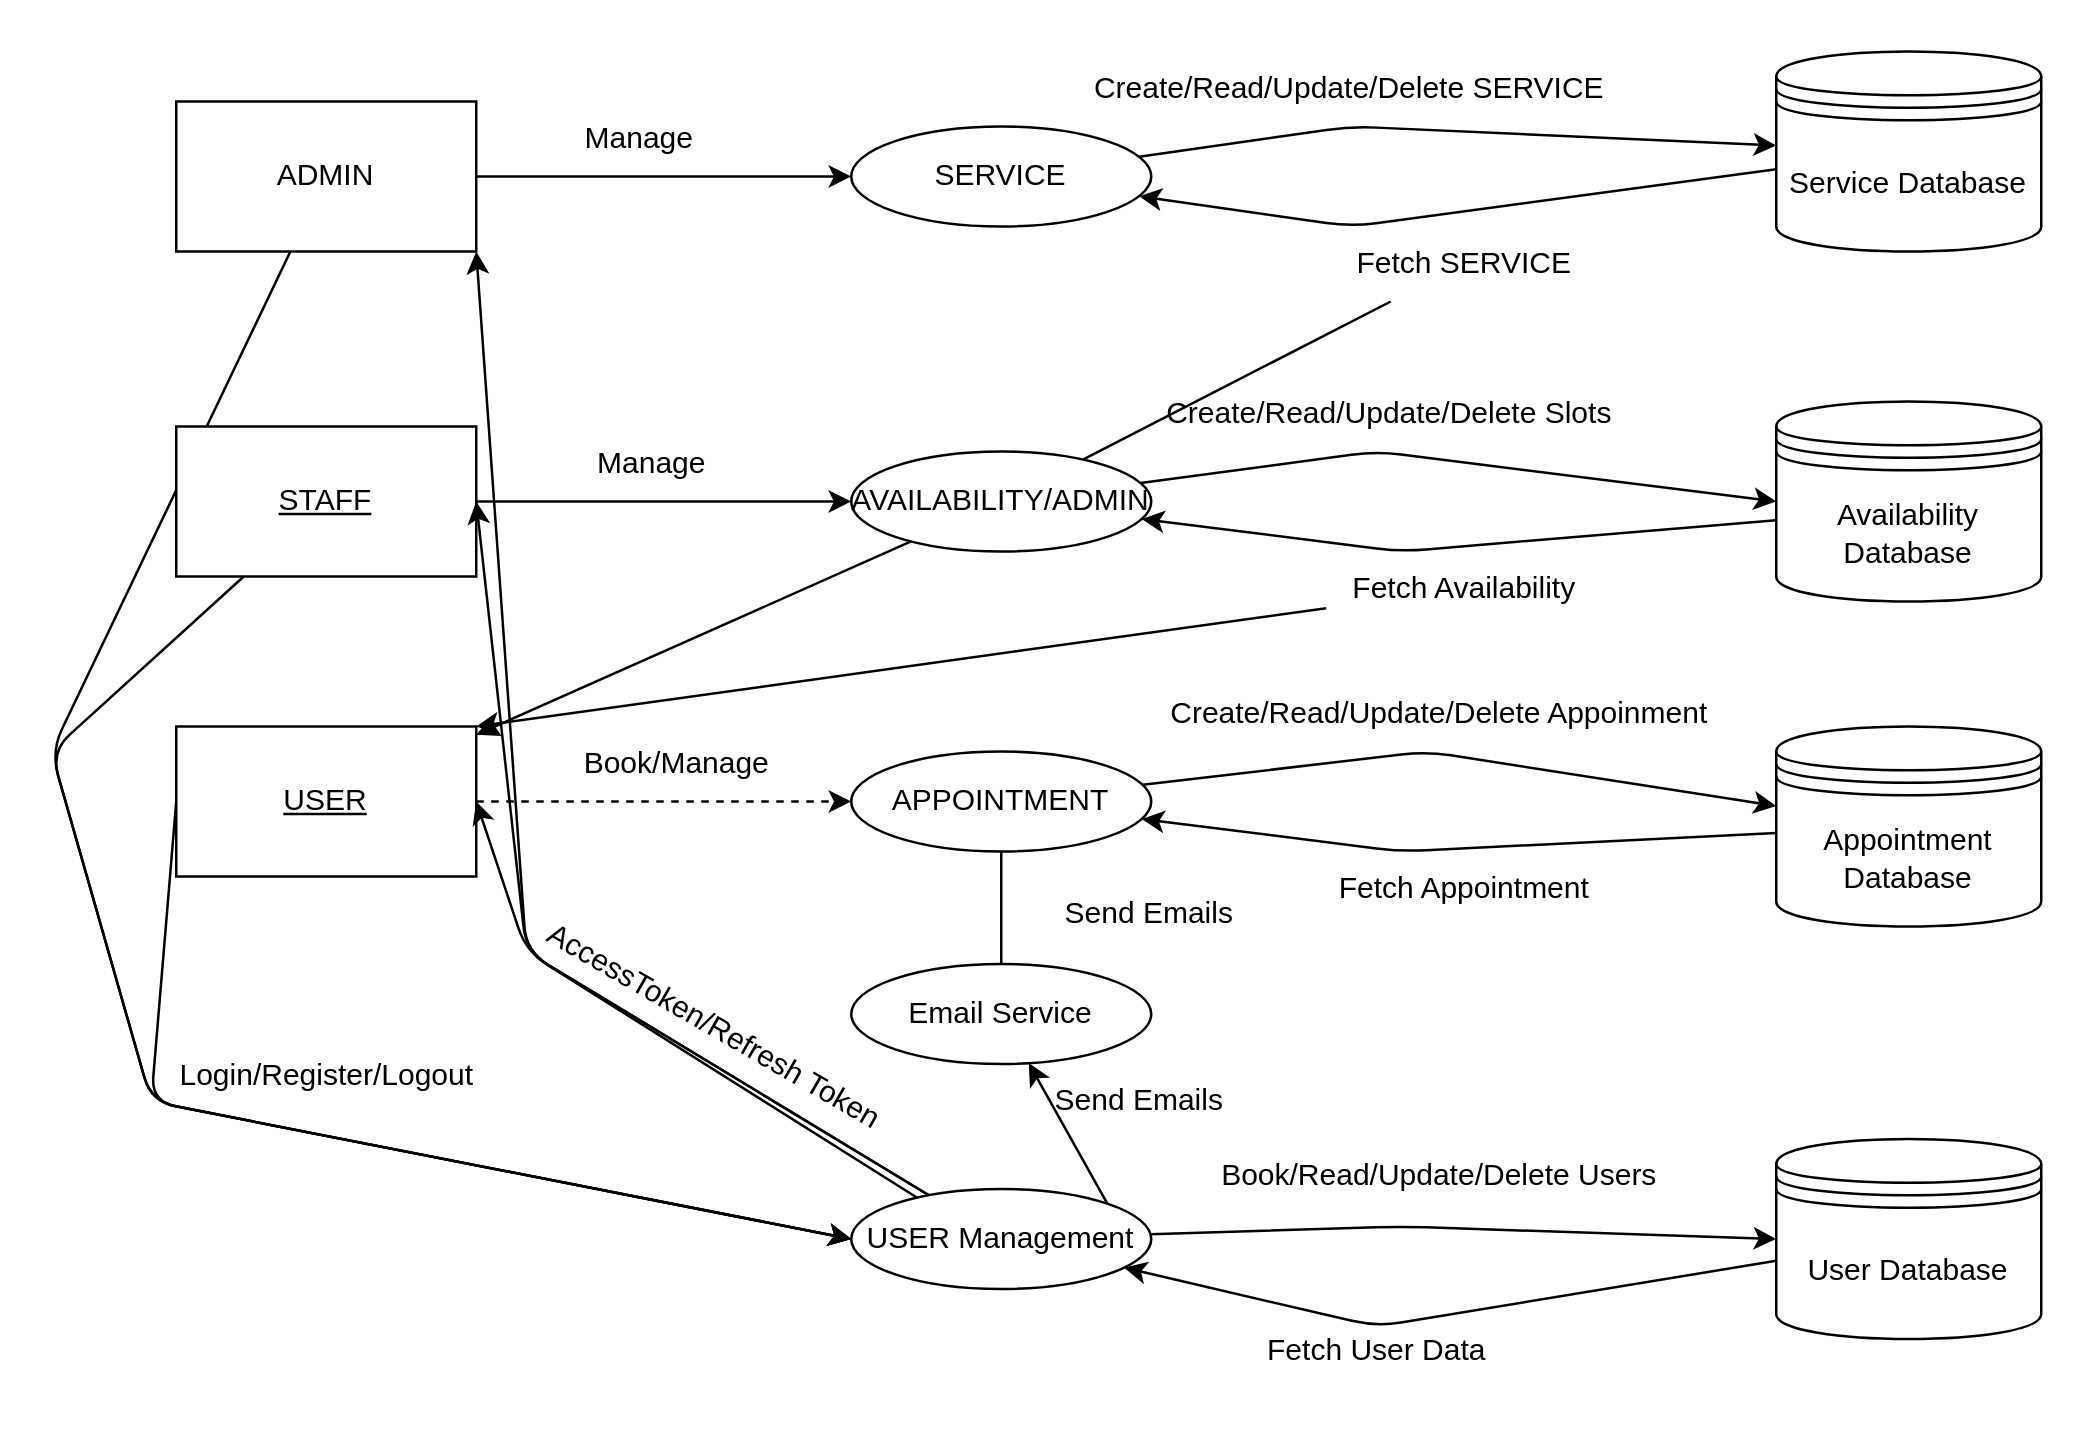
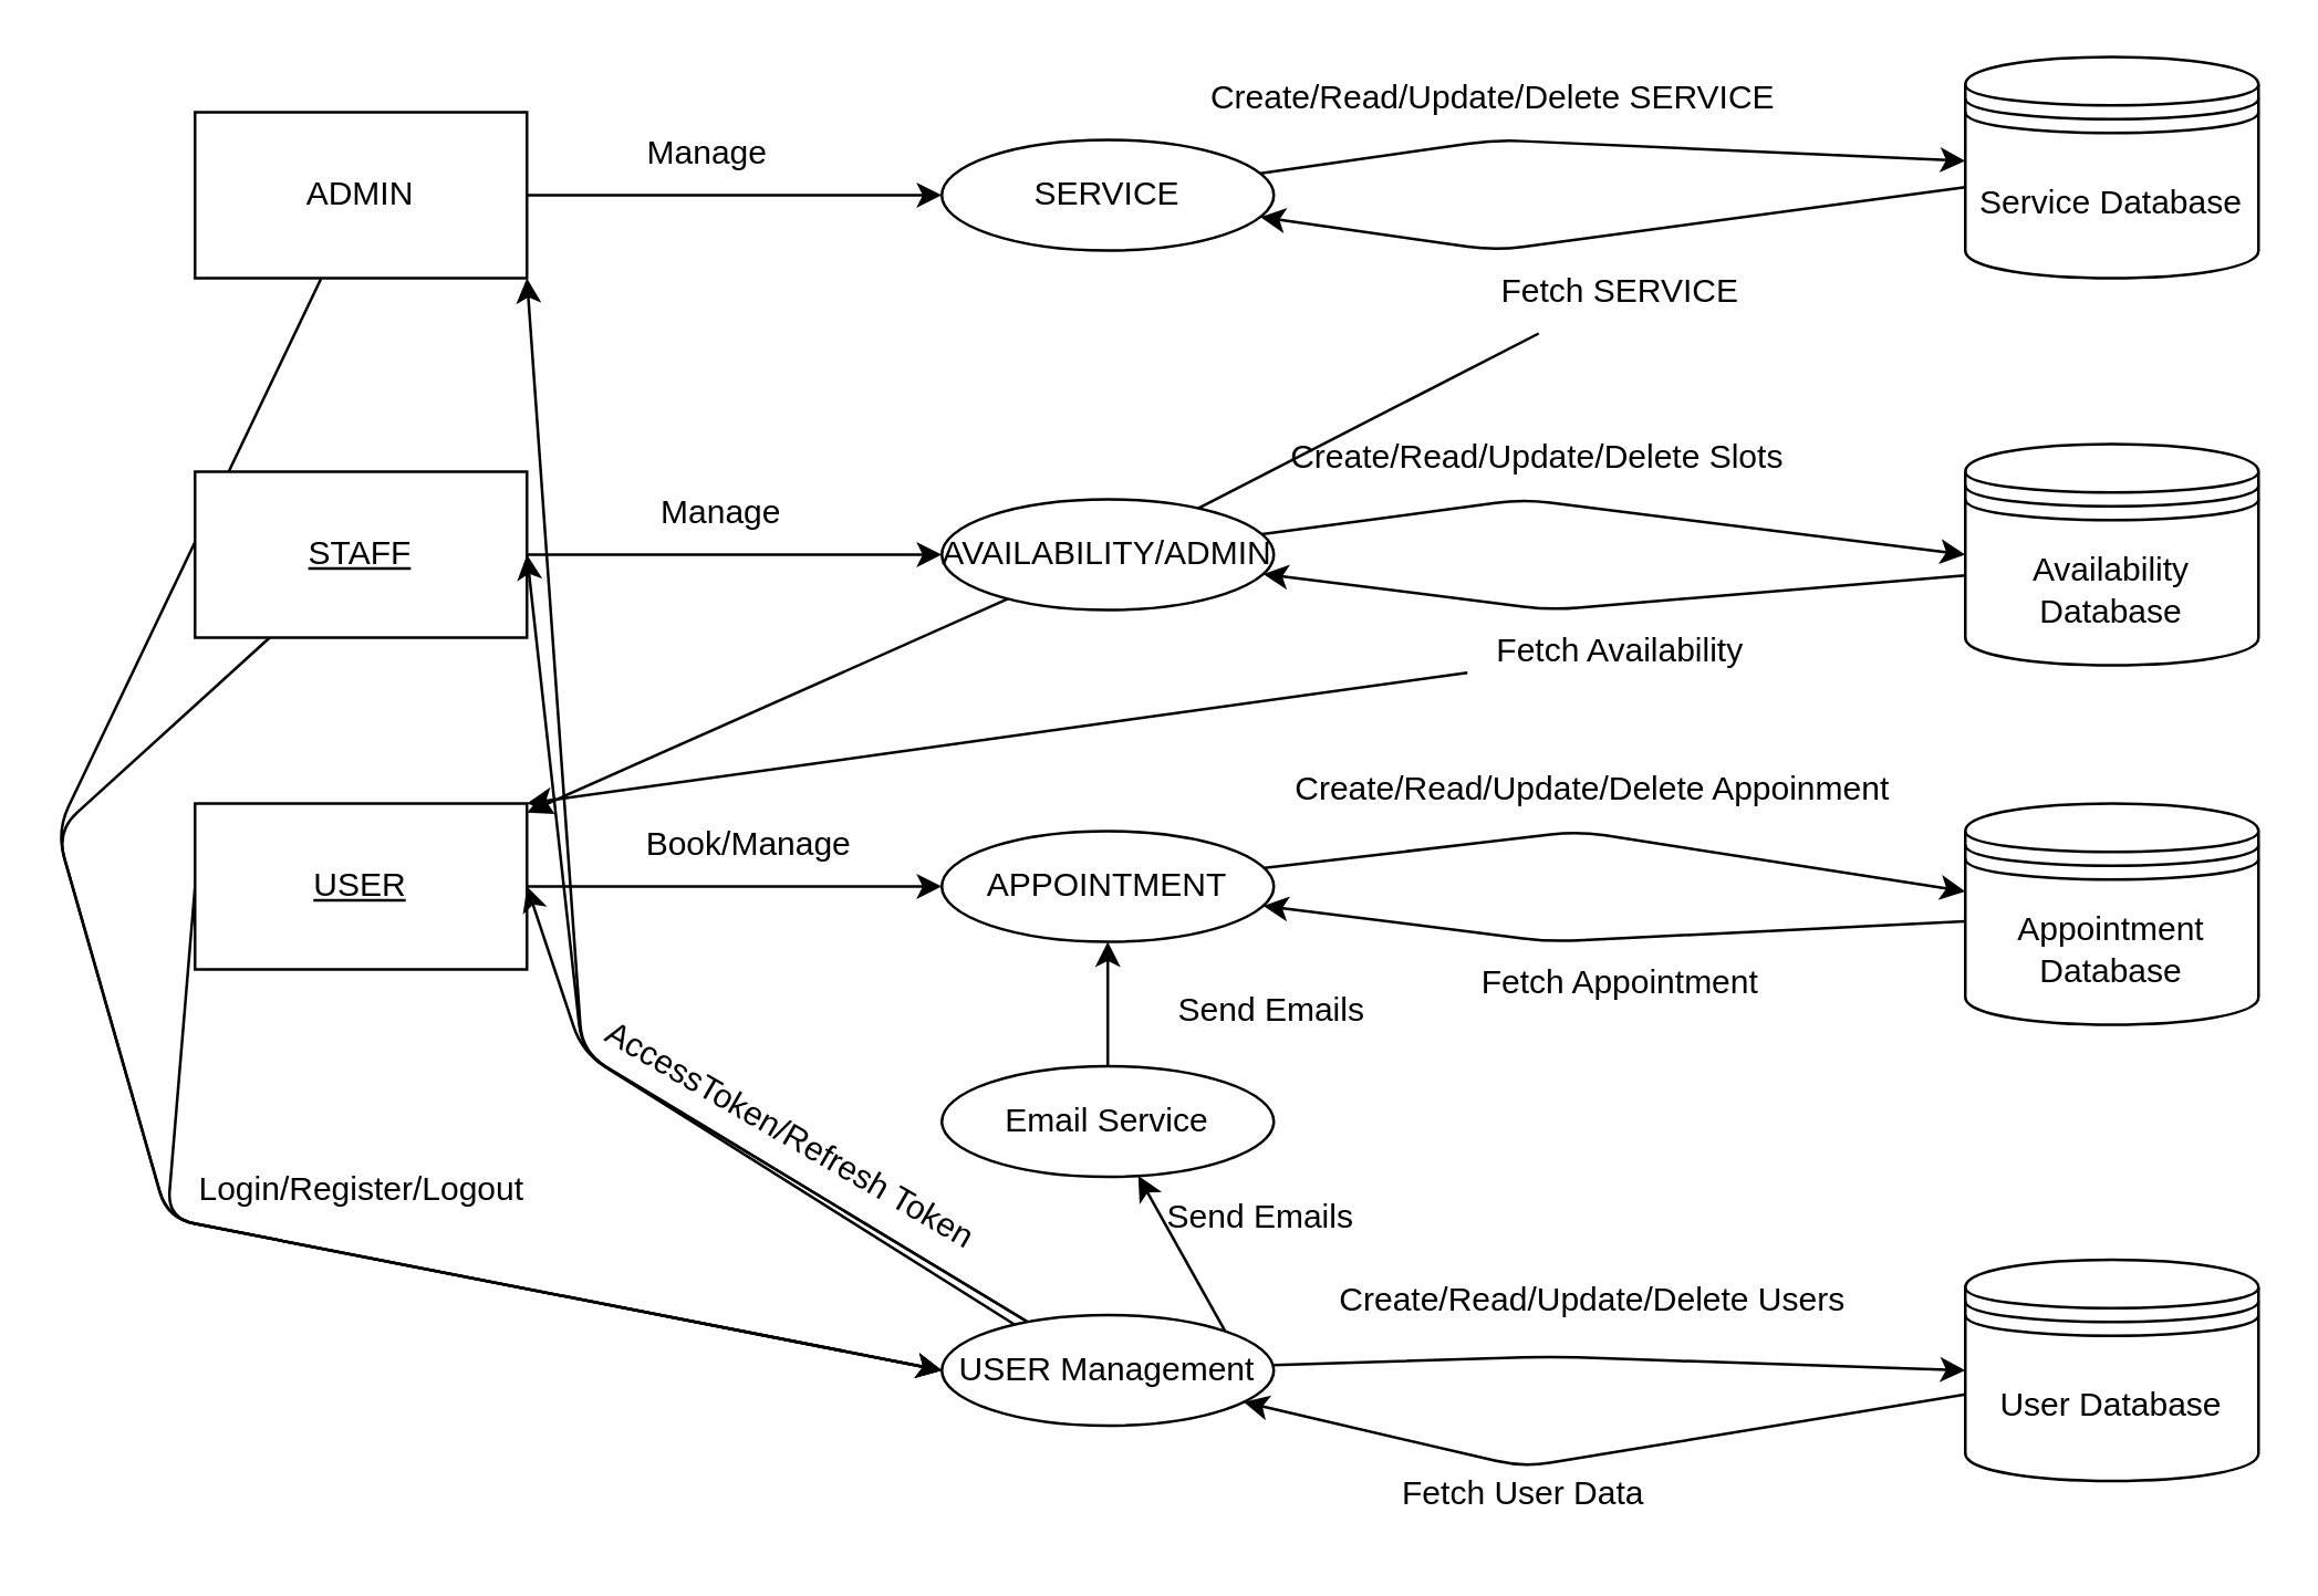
- <mxCell id="5" style="edgeStyle=none;html=1;dashed=1;" edge="1" parent="1" source="7" target="25"><mxGeometry relative="1" as="geometry" /></mxCell>
+ <mxCell id="5" style="edgeStyle=none;html=1;" edge="1" parent="1" source="7" target="25"><mxGeometry relative="1" as="geometry" /></mxCell>
- <mxCell id="39" style="edgeStyle=none;html=1;endArrow=none;" edge="1" parent="1" source="40" target="25"><mxGeometry relative="1" as="geometry" /></mxCell>
+ <mxCell id="39" style="edgeStyle=none;html=1;" edge="1" parent="1" source="40" target="25"><mxGeometry relative="1" as="geometry" /></mxCell>
- <mxCell id="31" value="Book/Read/Update/Delete Users" style="text;html=1;align=center;verticalAlign=middle;resizable=0;points=[];autosize=1;strokeColor=none;fillColor=none;" vertex="1" parent="1"><mxGeometry x="470" y="455" width="210" height="30" as="geometry" /></mxCell>
+ <mxCell id="31" value="Create/Read/Update/Delete Users" style="text;html=1;align=center;verticalAlign=middle;resizable=0;points=[];autosize=1;strokeColor=none;fillColor=none;" vertex="1" parent="1"><mxGeometry x="470" y="455" width="210" height="30" as="geometry" /></mxCell>
